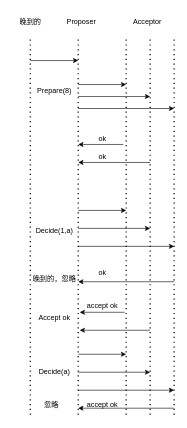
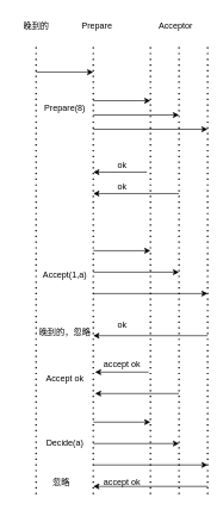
- <mxCell id="5" value="Proposer" style="text;html=1;align=center;verticalAlign=middle;resizable=0;points=[];autosize=1;strokeColor=none;fillColor=none;" vertex="1" parent="1"><mxGeometry x="100" y="20" width="70" height="30" as="geometry" /></mxCell>
+ <mxCell id="5" value="Prepare" style="text;html=1;align=center;verticalAlign=middle;resizable=0;points=[];autosize=1;strokeColor=none;fillColor=none;" vertex="1" parent="1"><mxGeometry x="100" y="20" width="70" height="30" as="geometry" /></mxCell>
- <mxCell id="22" value="Decide(1,a)" style="text;html=1;align=center;verticalAlign=middle;resizable=0;points=[];autosize=1;strokeColor=none;fillColor=none;" vertex="1" parent="1"><mxGeometry x="50" y="370" width="80" height="30" as="geometry" /></mxCell>
+ <mxCell id="22" value="Accept(1,a)" style="text;html=1;align=center;verticalAlign=middle;resizable=0;points=[];autosize=1;strokeColor=none;fillColor=none;" vertex="1" parent="1"><mxGeometry x="50" y="370" width="80" height="30" as="geometry" /></mxCell>
